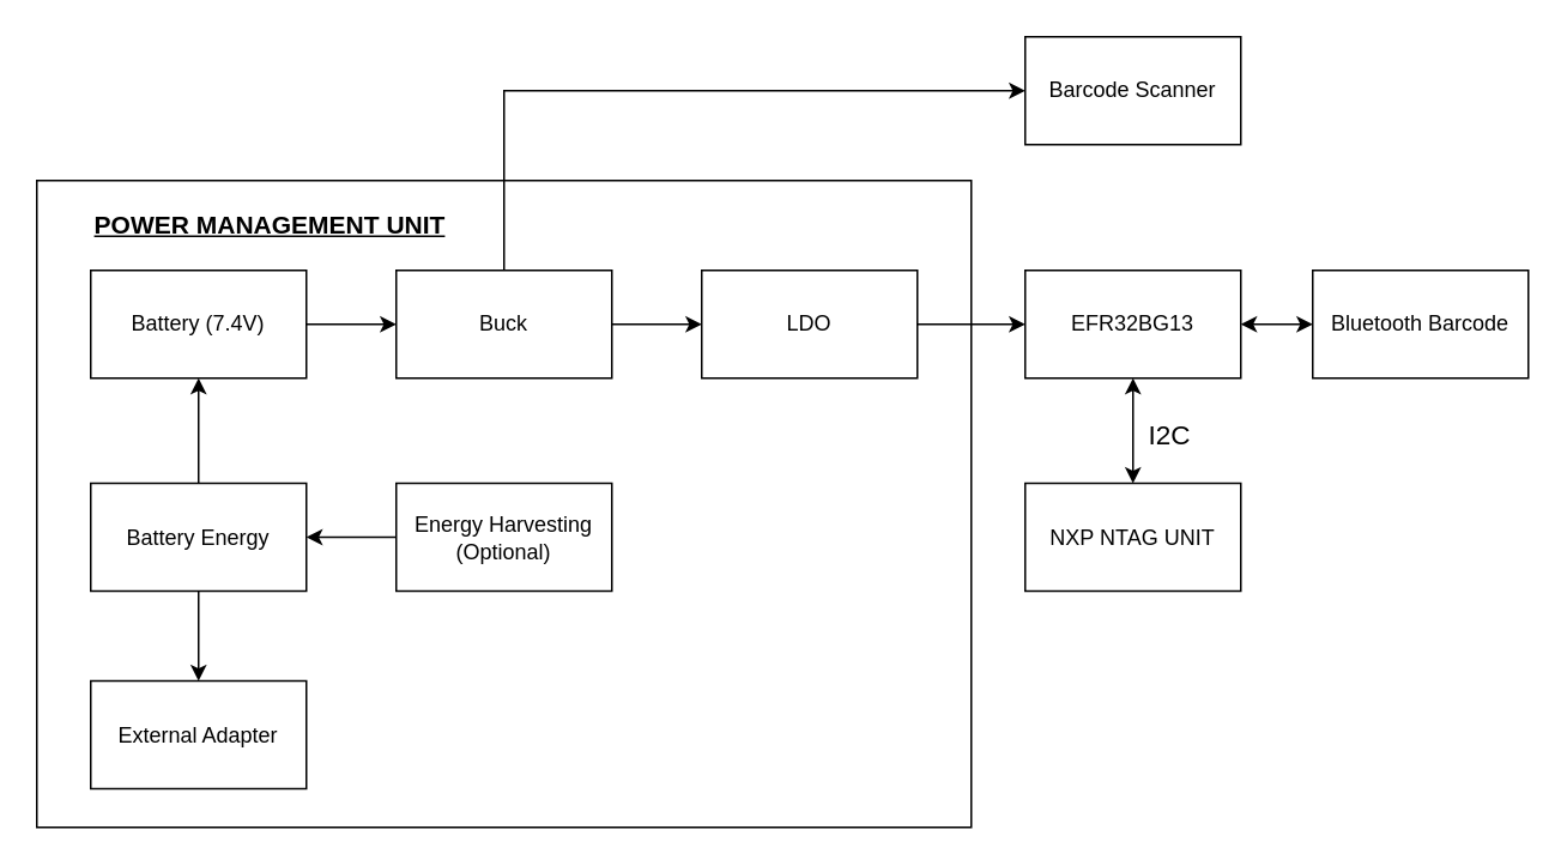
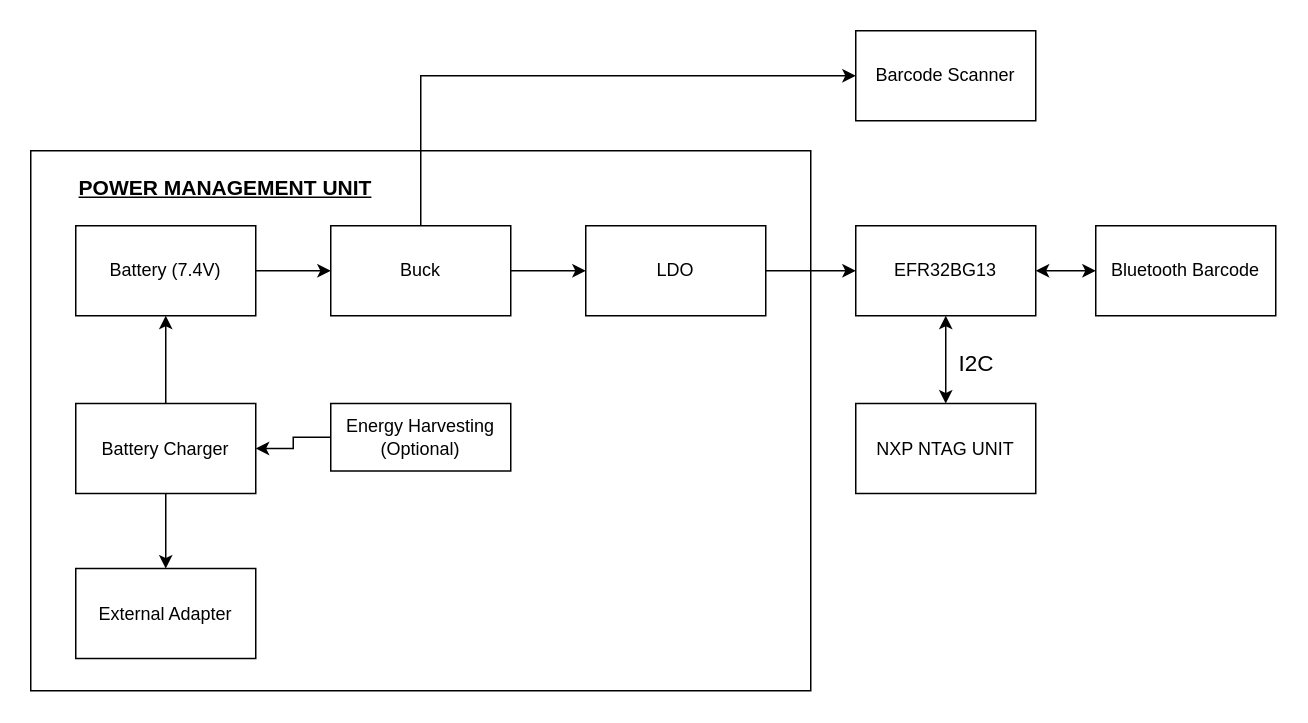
- <mxCell id="7" value="Battery Energy" style="rounded=0;whiteSpace=wrap;html=1;" vertex="1" parent="1"><mxGeometry x="50" y="268.5" width="120" height="60" as="geometry" /></mxCell>
+ <mxCell id="7" value="Battery Charger" style="rounded=0;whiteSpace=wrap;html=1;" vertex="1" parent="1"><mxGeometry x="50" y="268.5" width="120" height="60" as="geometry" /></mxCell>
- <mxCell id="10" value="Energy Harvesting (Optional)" style="rounded=0;whiteSpace=wrap;html=1;" vertex="1" parent="1"><mxGeometry x="220" y="268.5" width="120" height="60" as="geometry" /></mxCell>
+ <mxCell id="10" value="Energy Harvesting (Optional)" style="rounded=0;whiteSpace=wrap;html=1;" vertex="1" parent="1"><mxGeometry x="220" y="268.5" width="120" height="45" as="geometry" /></mxCell>
